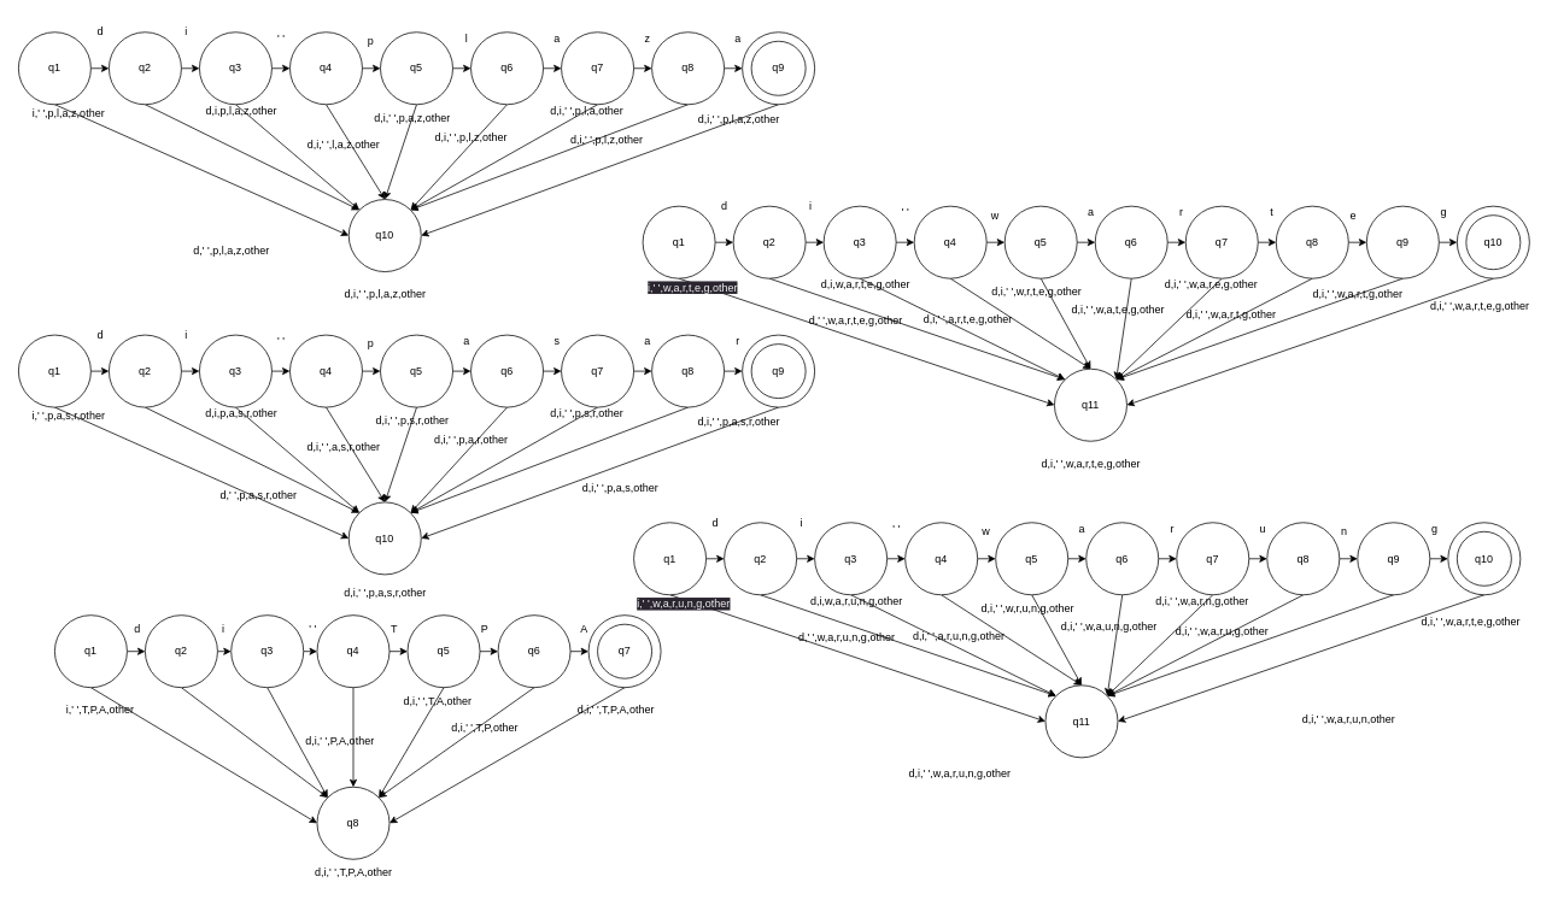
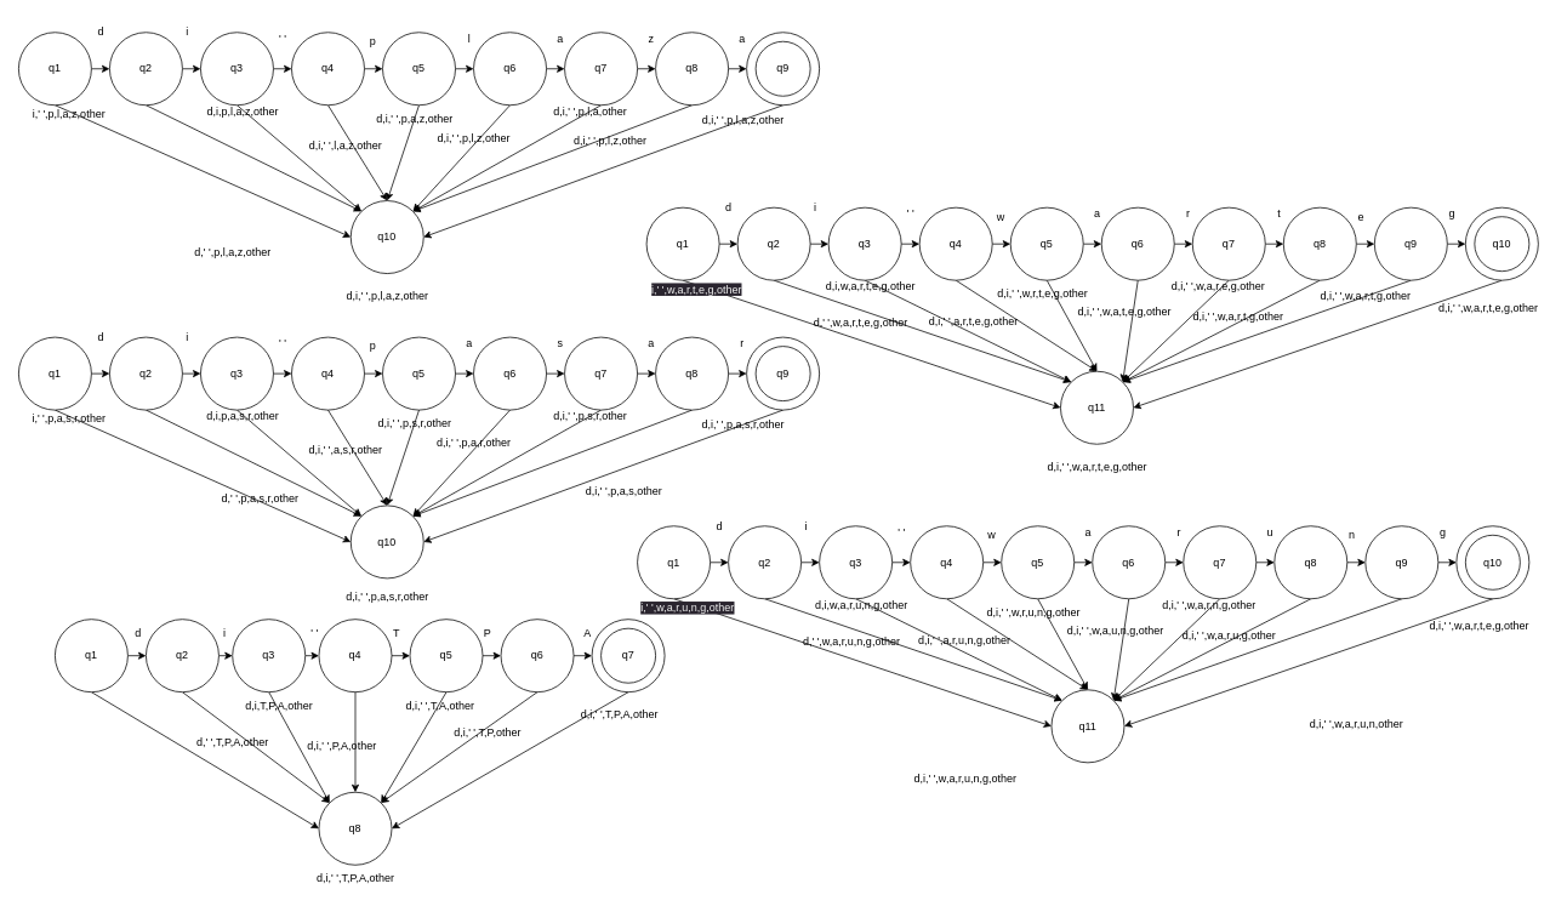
+ <mxCell id="123" value="d,i,T,P,A,other" style="text;html=1;align=center;verticalAlign=middle;resizable=0;points=[];autosize=1;strokeColor=none;fillColor=none;" parent="1" vertex="1"><mxGeometry x="256" y="760" width="100" height="30" as="geometry" /></mxCell>
- <mxCell id="121" value="i,' ',T,P,A,other" style="text;html=1;align=center;verticalAlign=middle;resizable=0;points=[];autosize=1;strokeColor=none;fillColor=none;" parent="1" vertex="1"><mxGeometry x="60" y="770" width="100" height="30" as="geometry" /></mxCell>
+ <mxCell id="122" value="d,' ',T,P,A,other" style="text;html=1;align=center;verticalAlign=middle;resizable=0;points=[];autosize=1;strokeColor=none;fillColor=none;" parent="1" vertex="1"><mxGeometry x="205" y="800" width="100" height="30" as="geometry" /></mxCell>
